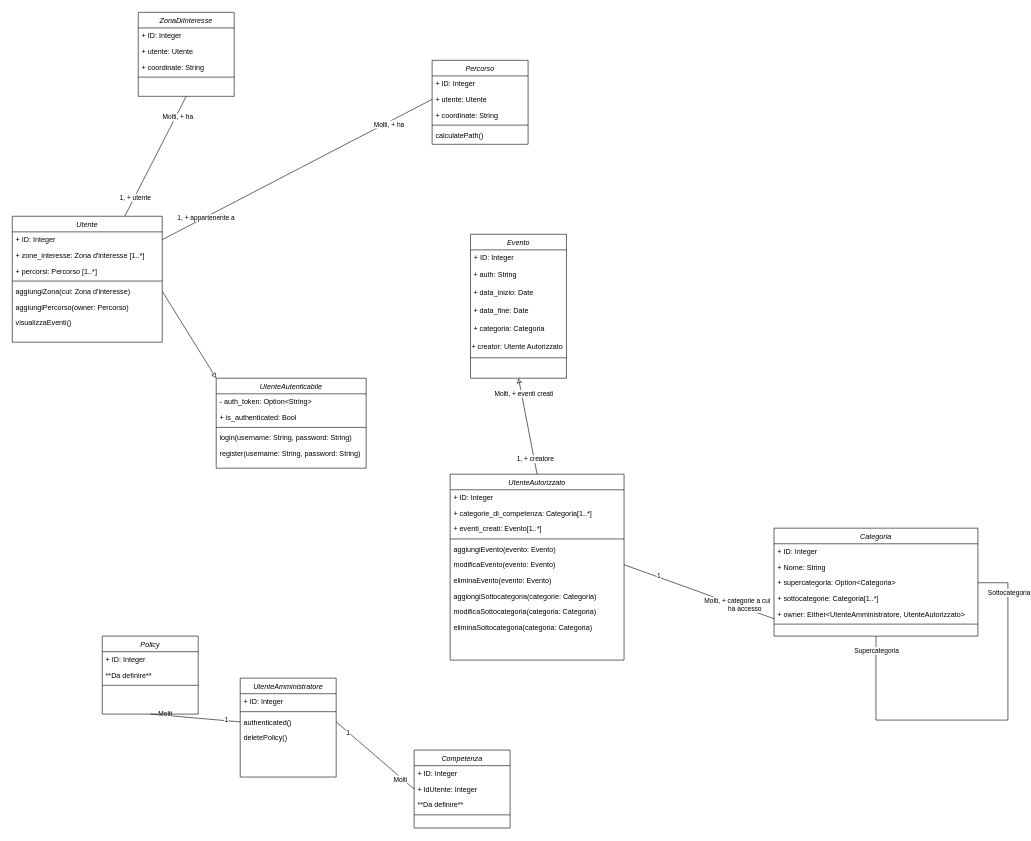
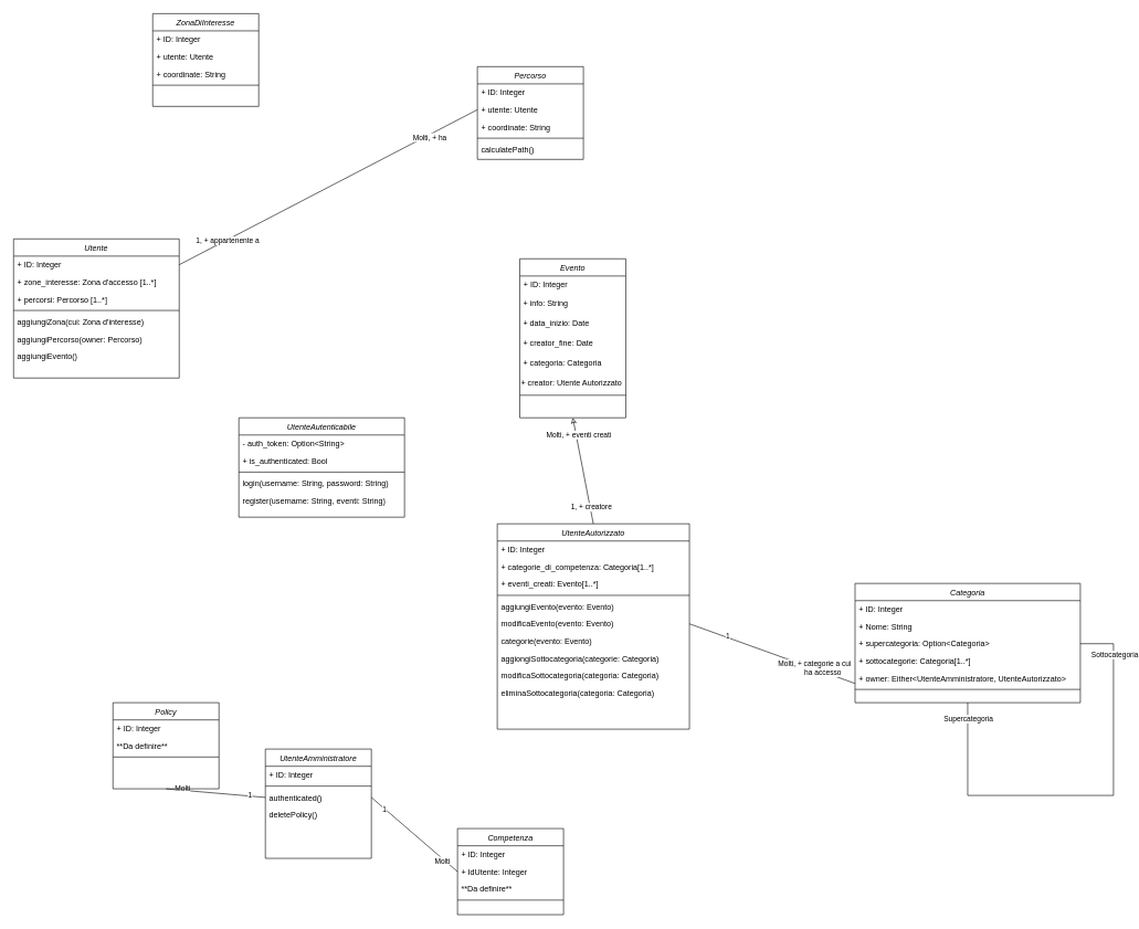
- <mxCell id="51" value="" style="rounded=0;orthogonalLoop=1;jettySize=auto;html=1;exitX=0.75;exitY=0;exitDx=0;exitDy=0;entryX=0.5;entryY=1;entryDx=0;entryDy=0;endArrow=none;endFill=0;" parent="1" source="2" target="46" edge="1"><mxGeometry relative="1" as="geometry"><mxPoint x="230" y="260" as="sourcePoint" /><mxPoint x="600" y="264" as="targetPoint" /></mxGeometry></mxCell>
- <mxCell id="52" value="1, + utente" style="edgeLabel;html=1;align=center;verticalAlign=middle;resizable=0;points=[];" parent="51" vertex="1" connectable="0"><mxGeometry x="-0.681" y="-1" relative="1" as="geometry"><mxPoint as="offset" /></mxGeometry></mxCell>
- <mxCell id="53" value="Molti, + ha" style="edgeLabel;html=1;align=center;verticalAlign=middle;resizable=0;points=[];" parent="51" vertex="1" connectable="0"><mxGeometry x="0.67" y="-3" relative="1" as="geometry"><mxPoint as="offset" /></mxGeometry></mxCell>
- <mxCell id="4" value="+ zone_interesse: Zona d'interesse [1..*]" style="text;align=left;verticalAlign=top;spacingLeft=4;spacingRight=4;overflow=hidden;rotatable=0;points=[[0,0.5],[1,0.5]];portConstraint=eastwest;" vertex="1" parent="2"><mxGeometry y="52" width="250" height="26" as="geometry" /></mxCell>
+ <mxCell id="4" value="+ zone_interesse: Zona d'accesso [1..*]" style="text;align=left;verticalAlign=top;spacingLeft=4;spacingRight=4;overflow=hidden;rotatable=0;points=[[0,0.5],[1,0.5]];portConstraint=eastwest;" vertex="1" parent="2"><mxGeometry y="52" width="250" height="26" as="geometry" /></mxCell>
- <mxCell id="32" value="&amp;nbsp;+ auth: String" style="text;html=1;align=left;verticalAlign=middle;whiteSpace=wrap;rounded=0;" parent="30" vertex="1"><mxGeometry y="52" width="160" height="30" as="geometry" /></mxCell>
+ <mxCell id="32" value="&amp;nbsp;+ info: String" style="text;html=1;align=left;verticalAlign=middle;whiteSpace=wrap;rounded=0;" parent="30" vertex="1"><mxGeometry y="52" width="160" height="30" as="geometry" /></mxCell>
- <mxCell id="34" value="&amp;nbsp;+ data_fine: Date" style="text;html=1;align=left;verticalAlign=middle;whiteSpace=wrap;rounded=0;" parent="30" vertex="1"><mxGeometry y="112" width="160" height="30" as="geometry" /></mxCell>
+ <mxCell id="34" value="&amp;nbsp;+ creator_fine: Date" style="text;html=1;align=left;verticalAlign=middle;whiteSpace=wrap;rounded=0;" parent="30" vertex="1"><mxGeometry y="112" width="160" height="30" as="geometry" /></mxCell>
- <mxCell id="9" value="visualizzaEventi()" style="text;align=left;verticalAlign=top;spacingLeft=4;spacingRight=4;overflow=hidden;rotatable=0;points=[[0,0.5],[1,0.5]];portConstraint=eastwest;" parent="2" vertex="1"><mxGeometry y="164" width="250" height="26" as="geometry" /></mxCell>
+ <mxCell id="9" value="aggiungiEvento()" style="text;align=left;verticalAlign=top;spacingLeft=4;spacingRight=4;overflow=hidden;rotatable=0;points=[[0,0.5],[1,0.5]];portConstraint=eastwest;" parent="2" vertex="1"><mxGeometry y="164" width="250" height="26" as="geometry" /></mxCell>
- <mxCell id="88" style="edgeStyle=none;rounded=0;orthogonalLoop=1;jettySize=auto;html=1;exitX=1;exitY=0.5;exitDx=0;exitDy=0;entryX=0;entryY=0;entryDx=0;entryDy=0;endArrow=block;endFill=0;" edge="1" parent="1" source="7" target="82"><mxGeometry relative="1" as="geometry" /></mxCell>
- <mxCell id="87" value="register(username: String, password: String)" style="text;align=left;verticalAlign=top;spacingLeft=4;spacingRight=4;overflow=hidden;rotatable=0;points=[[0,0.5],[1,0.5]];portConstraint=eastwest;" vertex="1" parent="82"><mxGeometry y="112" width="250" height="26" as="geometry" /></mxCell>
+ <mxCell id="87" value="register(username: String, eventi: String)" style="text;align=left;verticalAlign=top;spacingLeft=4;spacingRight=4;overflow=hidden;rotatable=0;points=[[0,0.5],[1,0.5]];portConstraint=eastwest;" vertex="1" parent="82"><mxGeometry y="112" width="250" height="26" as="geometry" /></mxCell>
- <mxCell id="23" value="eliminaEvento(evento: Evento)" style="text;align=left;verticalAlign=top;spacingLeft=4;spacingRight=4;overflow=hidden;rotatable=0;points=[[0,0.5],[1,0.5]];portConstraint=eastwest;" parent="16" vertex="1"><mxGeometry y="164" width="290" height="26" as="geometry" /></mxCell>
+ <mxCell id="23" value="categorie(evento: Evento)" style="text;align=left;verticalAlign=top;spacingLeft=4;spacingRight=4;overflow=hidden;rotatable=0;points=[[0,0.5],[1,0.5]];portConstraint=eastwest;" parent="16" vertex="1"><mxGeometry y="164" width="290" height="26" as="geometry" /></mxCell>
